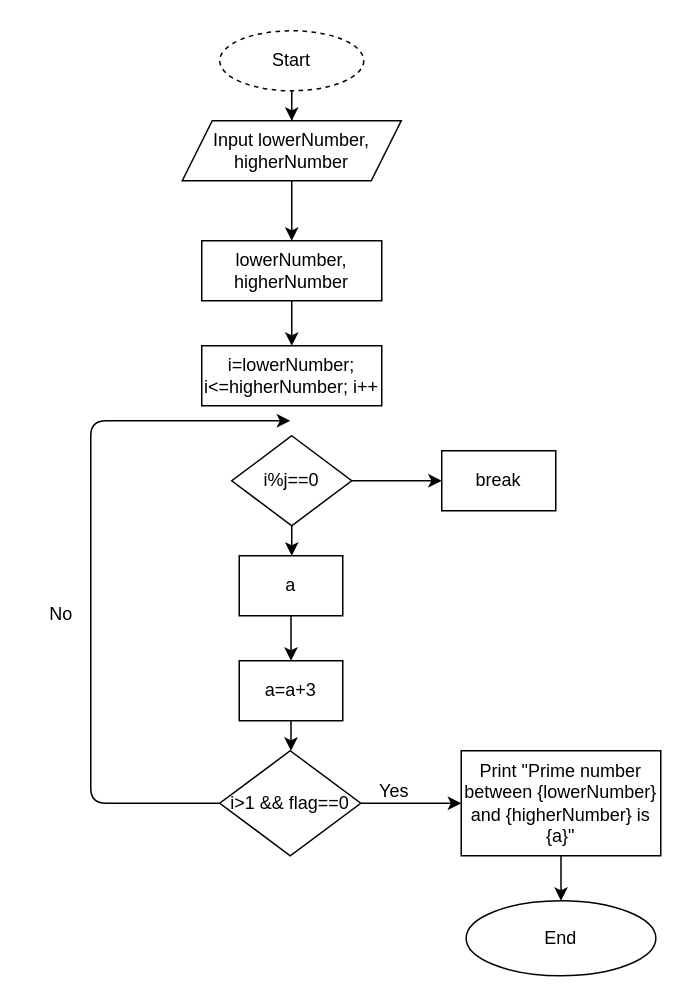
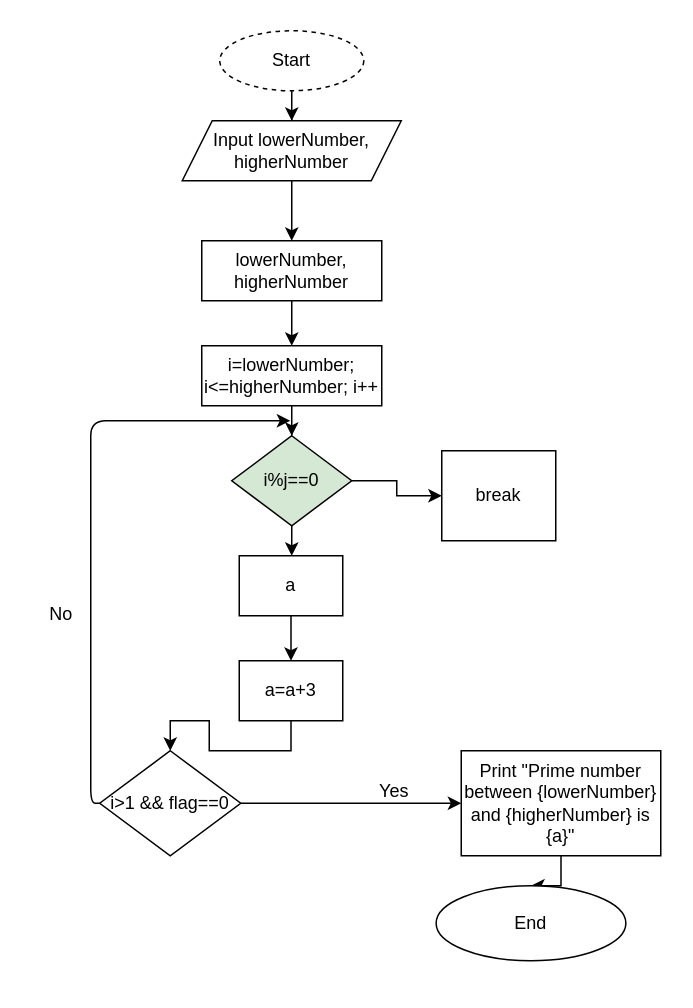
+ <mxCell id="8" value="" style="edgeStyle=orthogonalEdgeStyle;rounded=0;orthogonalLoop=1;jettySize=auto;html=1;" edge="1" parent="1" source="9" target="12"><mxGeometry relative="1" as="geometry" /></mxCell>
- <mxCell id="12" value="i%j==0" style="rhombus;whiteSpace=wrap;html=1;" vertex="1" parent="1"><mxGeometry x="154" y="290" width="80" height="60" as="geometry" /></mxCell>
+ <mxCell id="12" value="i%j==0" style="rhombus;whiteSpace=wrap;html=1;fillColor=#d5e8d4;" vertex="1" parent="1"><mxGeometry x="154" y="290" width="80" height="60" as="geometry" /></mxCell>
- <mxCell id="13" value="break" style="whiteSpace=wrap;html=1;" vertex="1" parent="1"><mxGeometry x="294" y="300" width="76" height="40" as="geometry" /></mxCell>
+ <mxCell id="13" value="break" style="whiteSpace=wrap;html=1;" vertex="1" parent="1"><mxGeometry x="294" y="300" width="76" height="60" as="geometry" /></mxCell>
- <mxCell id="19" value="i&amp;gt;1 &amp;amp;&amp;amp; flag==0" style="rhombus;whiteSpace=wrap;html=1;" vertex="1" parent="1"><mxGeometry x="146" y="500" width="94" height="70" as="geometry" /></mxCell>
+ <mxCell id="19" value="i&amp;gt;1 &amp;amp;&amp;amp; flag==0" style="rhombus;whiteSpace=wrap;html=1;" vertex="1" parent="1"><mxGeometry x="66" y="500" width="94" height="70" as="geometry" /></mxCell>
- <mxCell id="22" value="End" style="ellipse;whiteSpace=wrap;html=1;" vertex="1" parent="1"><mxGeometry x="310.25" y="600" width="126.5" height="50" as="geometry" /></mxCell>
+ <mxCell id="22" value="End" style="ellipse;whiteSpace=wrap;html=1;" vertex="1" parent="1"><mxGeometry x="290.25" y="590" width="126.5" height="50" as="geometry" /></mxCell>
